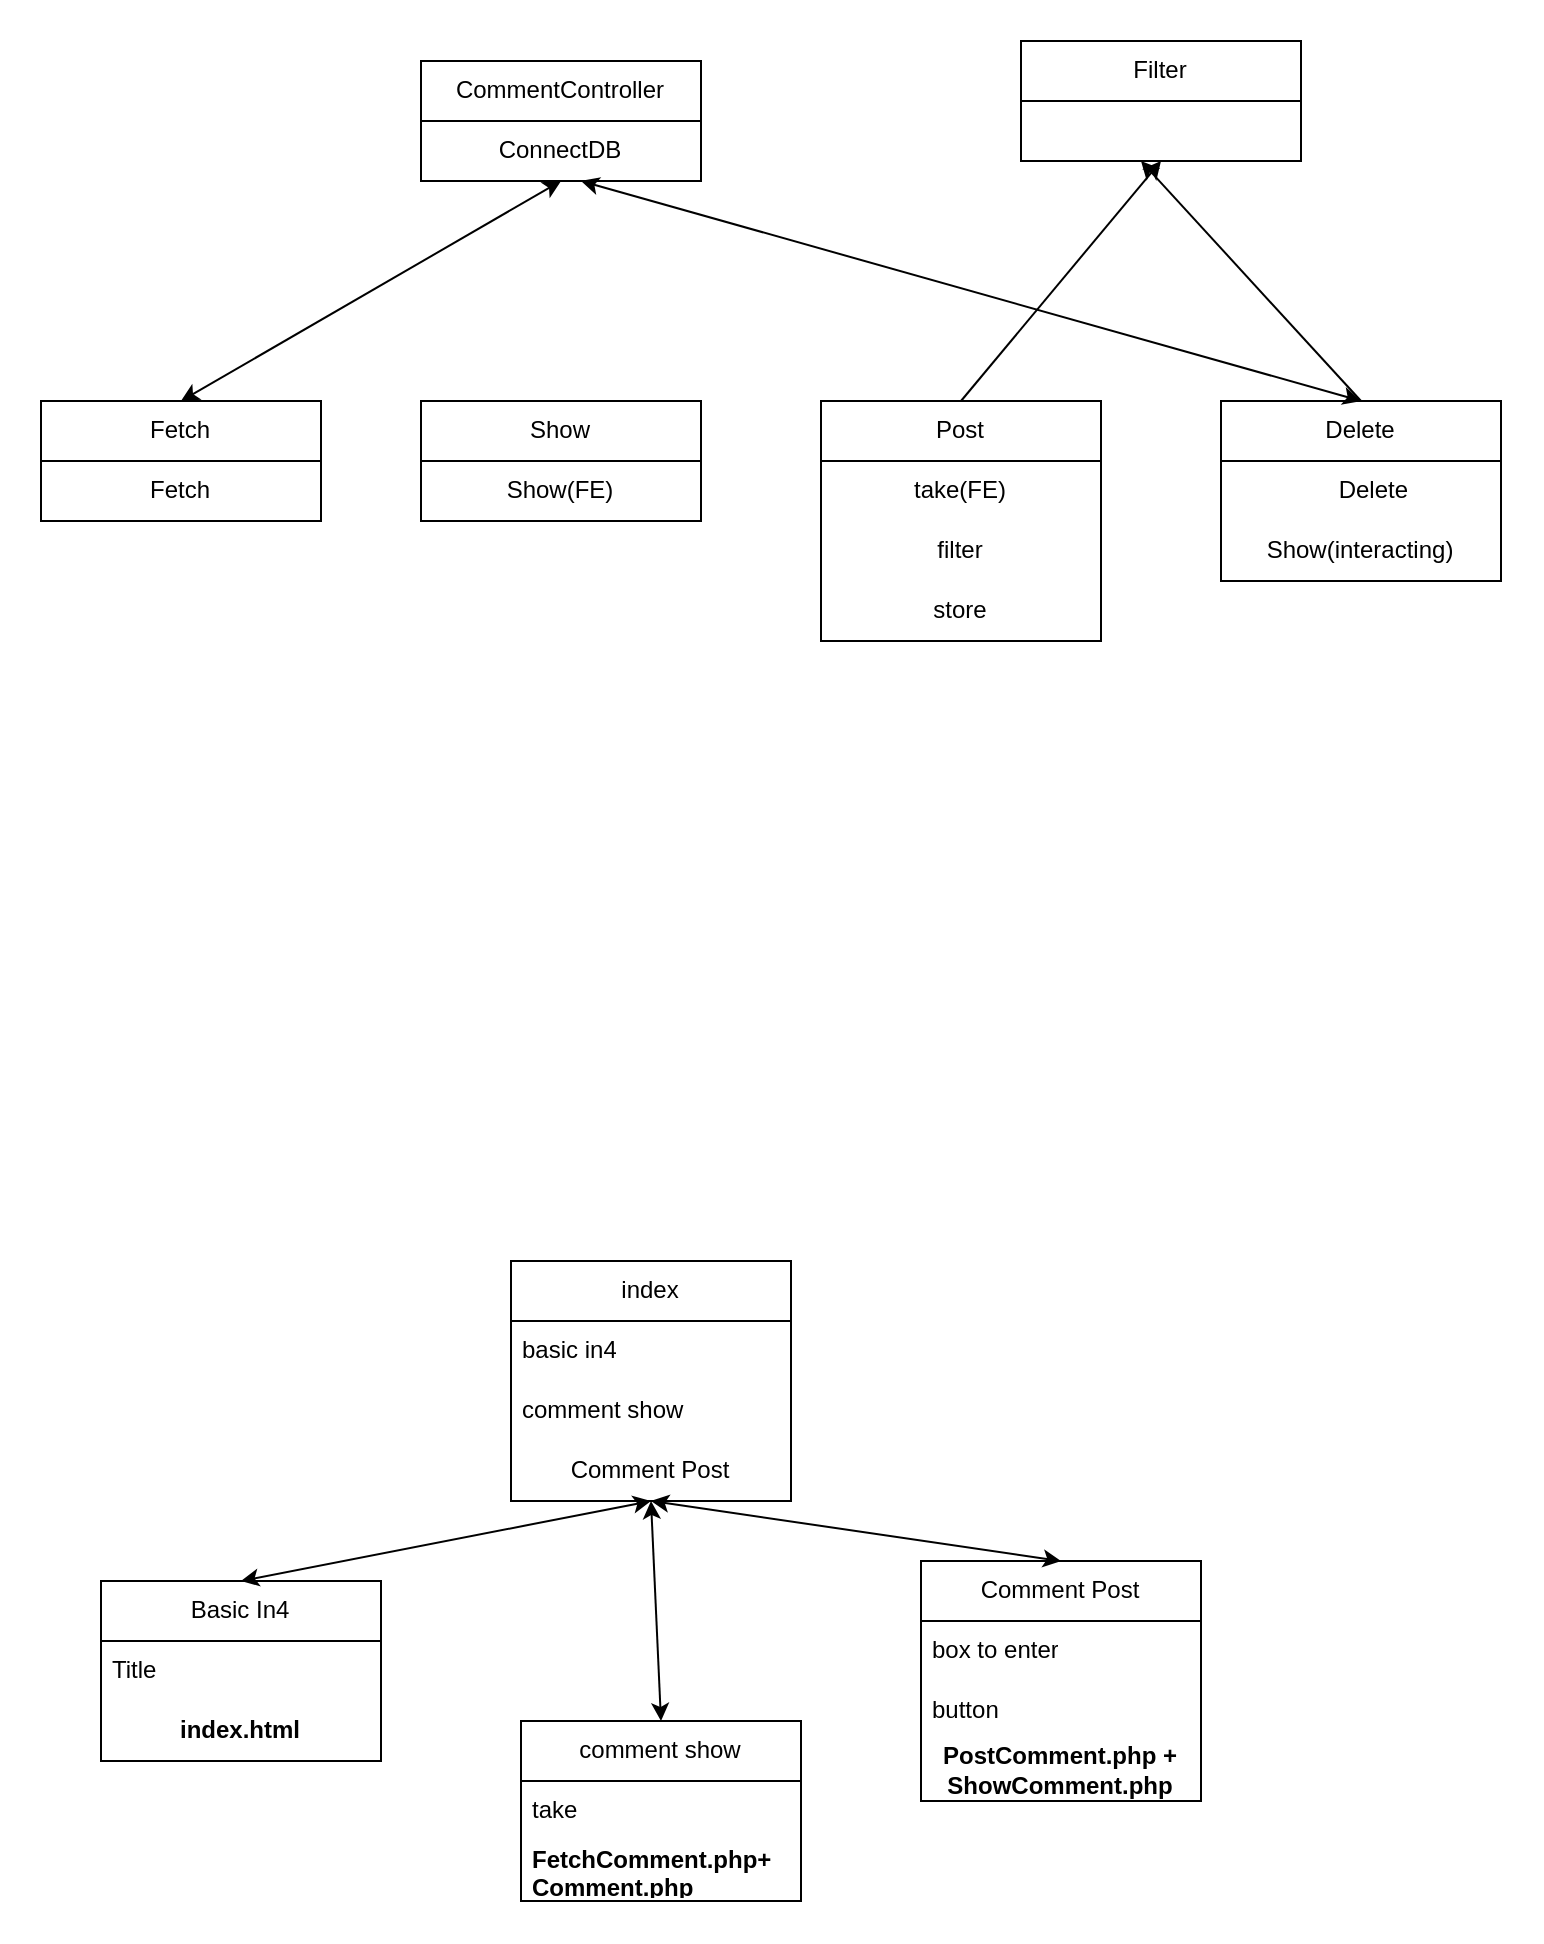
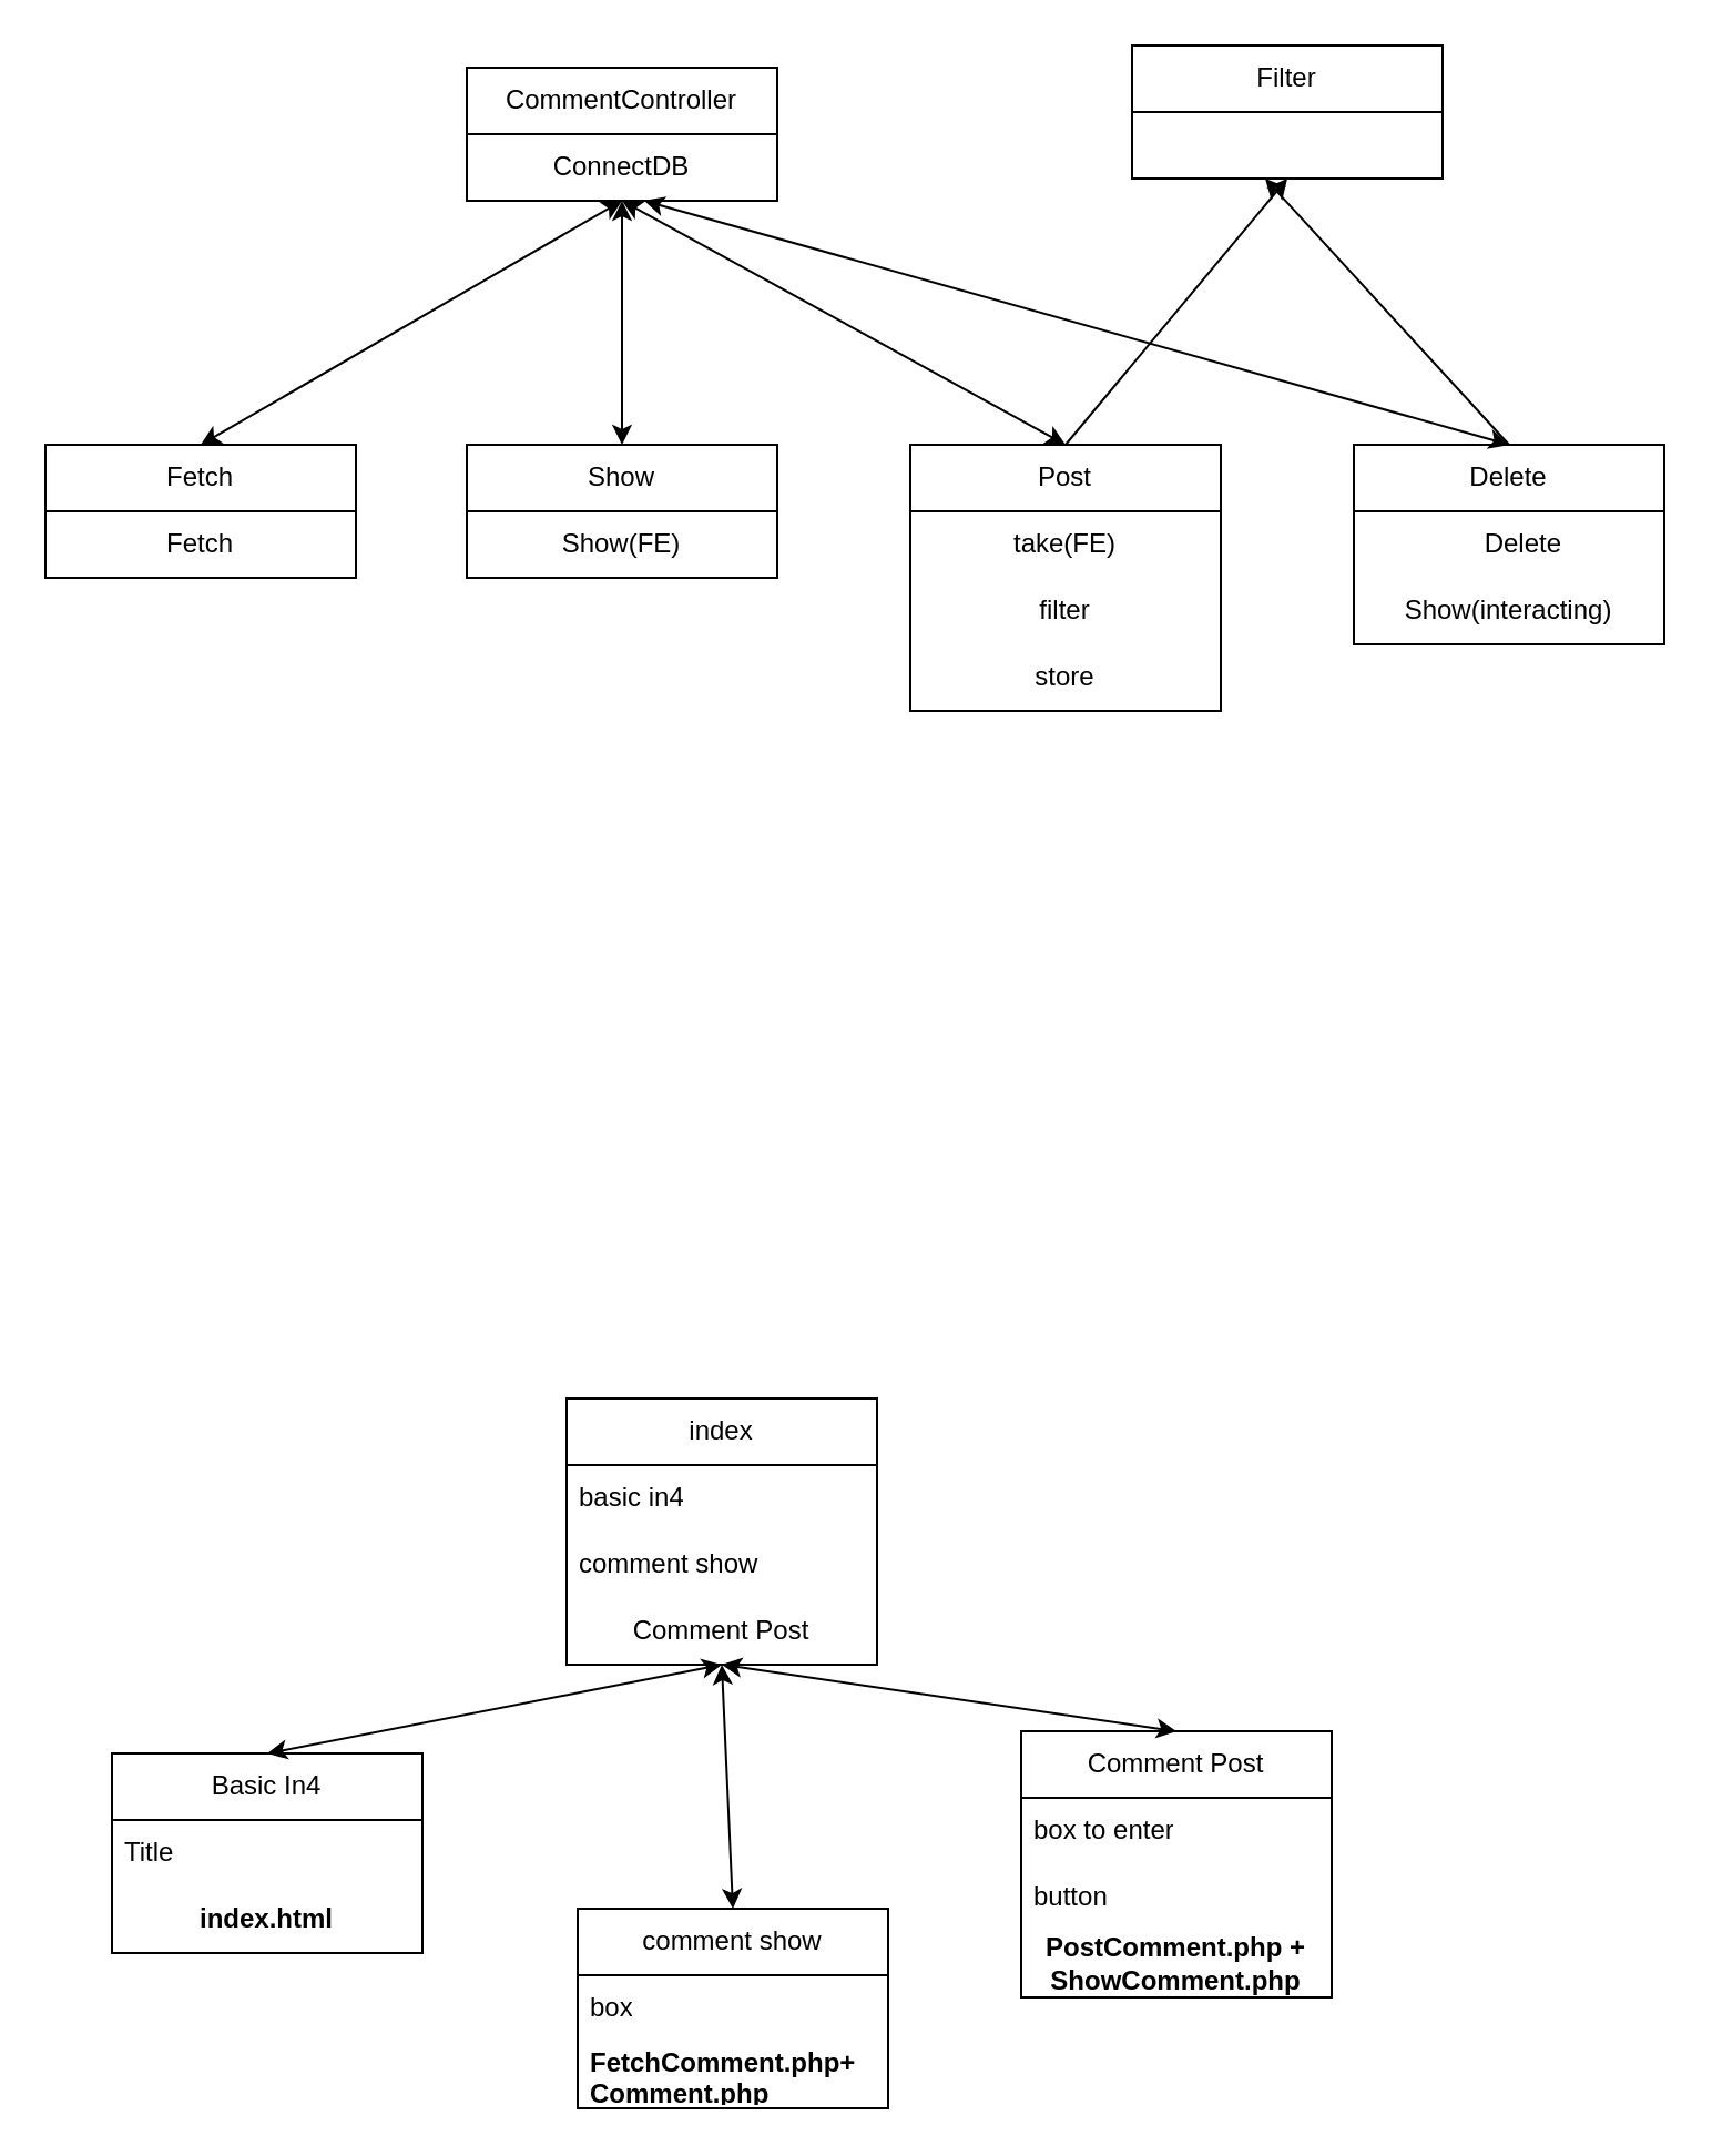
+ <mxCell id="12" value="" style="endArrow=classic;startArrow=classic;html=1;rounded=0;entryX=0.5;entryY=1;entryDx=0;entryDy=0;exitX=0.5;exitY=0;exitDx=0;exitDy=0;" parent="1" source="10" target="3" edge="1"><mxGeometry width="50" height="50" relative="1" as="geometry"><mxPoint x="250" y="320" as="sourcePoint" /><mxPoint x="300" y="270" as="targetPoint" /></mxGeometry></mxCell>
+ <mxCell id="14" value="" style="endArrow=classic;startArrow=classic;html=1;rounded=0;entryX=0.5;entryY=1;entryDx=0;entryDy=0;exitX=0.5;exitY=0;exitDx=0;exitDy=0;" parent="1" source="6" target="3" edge="1"><mxGeometry width="50" height="50" relative="1" as="geometry"><mxPoint x="250" y="320" as="sourcePoint" /><mxPoint x="300" y="270" as="targetPoint" /></mxGeometry></mxCell>
- <mxCell id="23" value="take" style="text;strokeColor=none;fillColor=none;align=left;verticalAlign=middle;spacingLeft=4;spacingRight=4;overflow=hidden;points=[[0,0.5],[1,0.5]];portConstraint=eastwest;rotatable=0;whiteSpace=wrap;html=1;" parent="22" vertex="1"><mxGeometry y="30" width="140" height="30" as="geometry" /></mxCell>
+ <mxCell id="23" value="box" style="text;strokeColor=none;fillColor=none;align=left;verticalAlign=middle;spacingLeft=4;spacingRight=4;overflow=hidden;points=[[0,0.5],[1,0.5]];portConstraint=eastwest;rotatable=0;whiteSpace=wrap;html=1;" parent="22" vertex="1"><mxGeometry y="30" width="140" height="30" as="geometry" /></mxCell>
